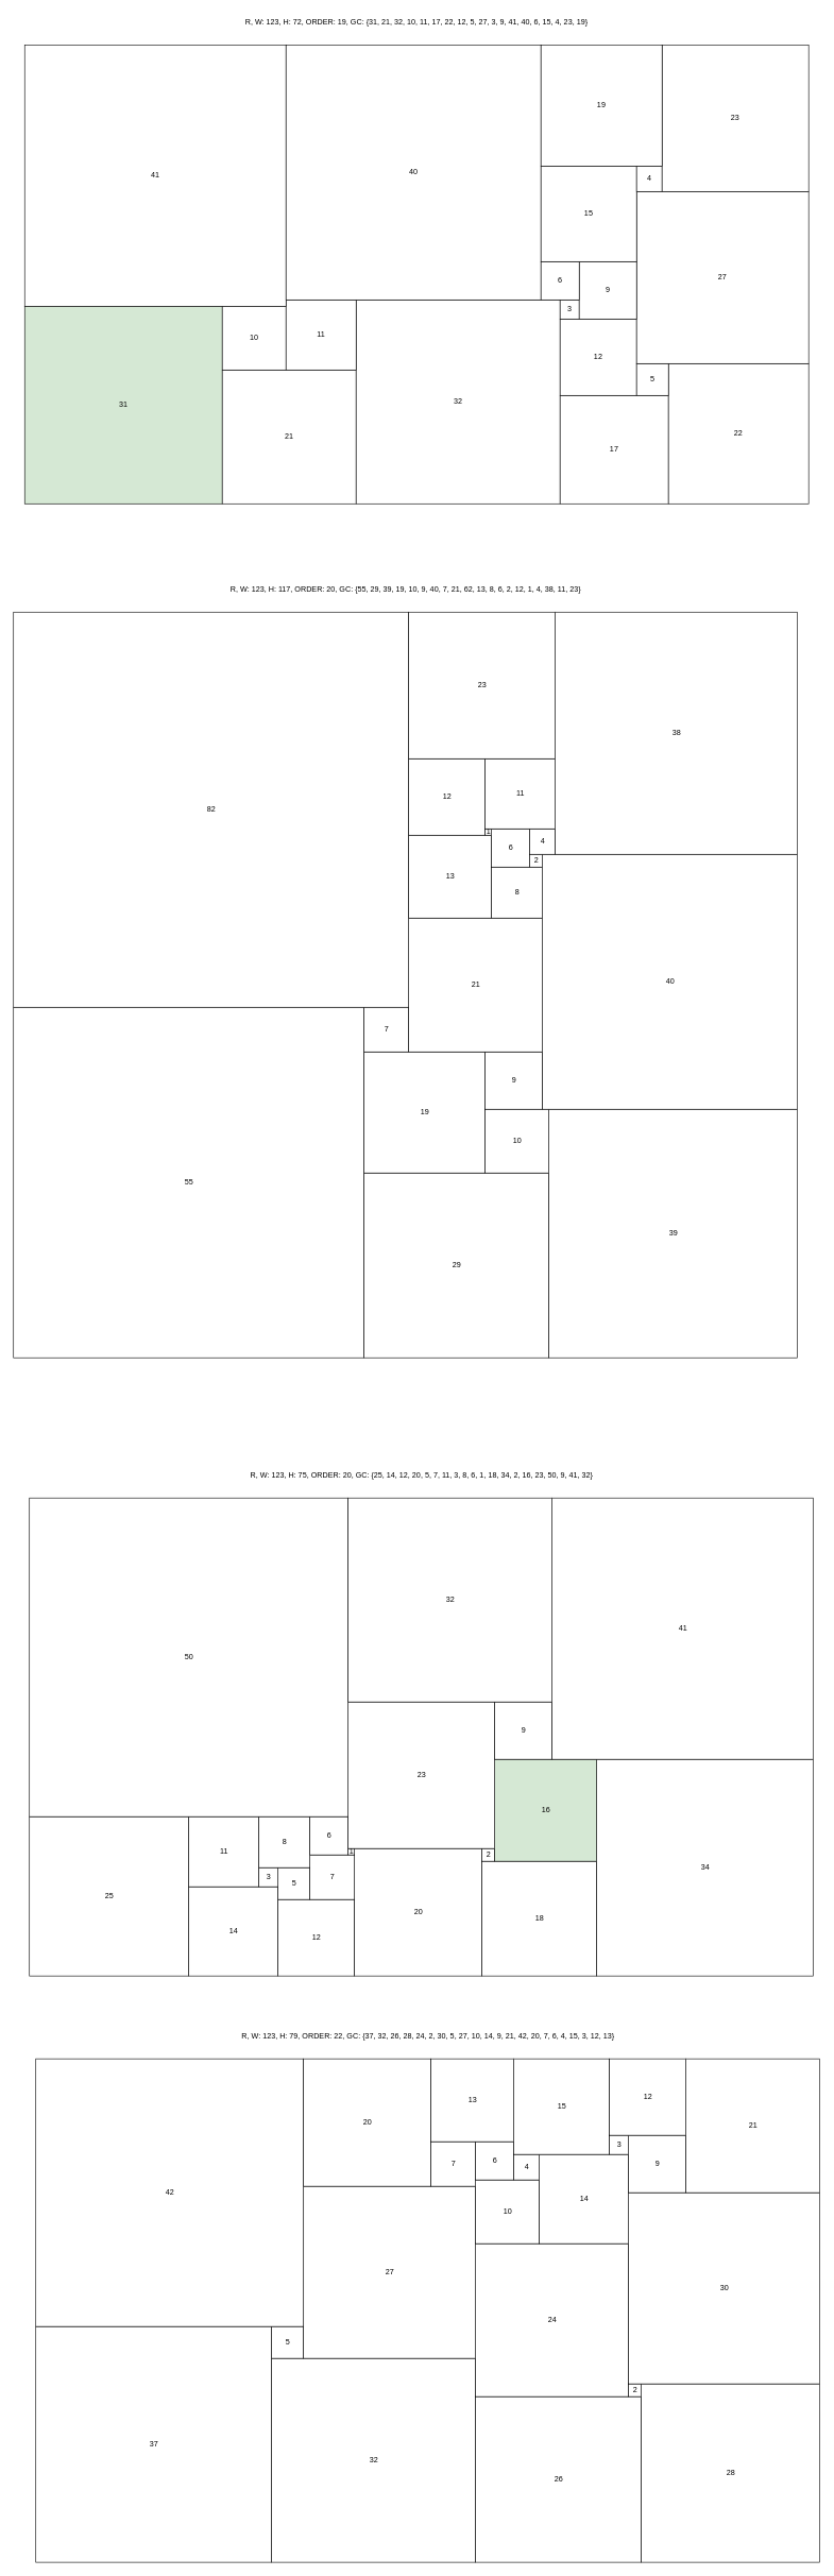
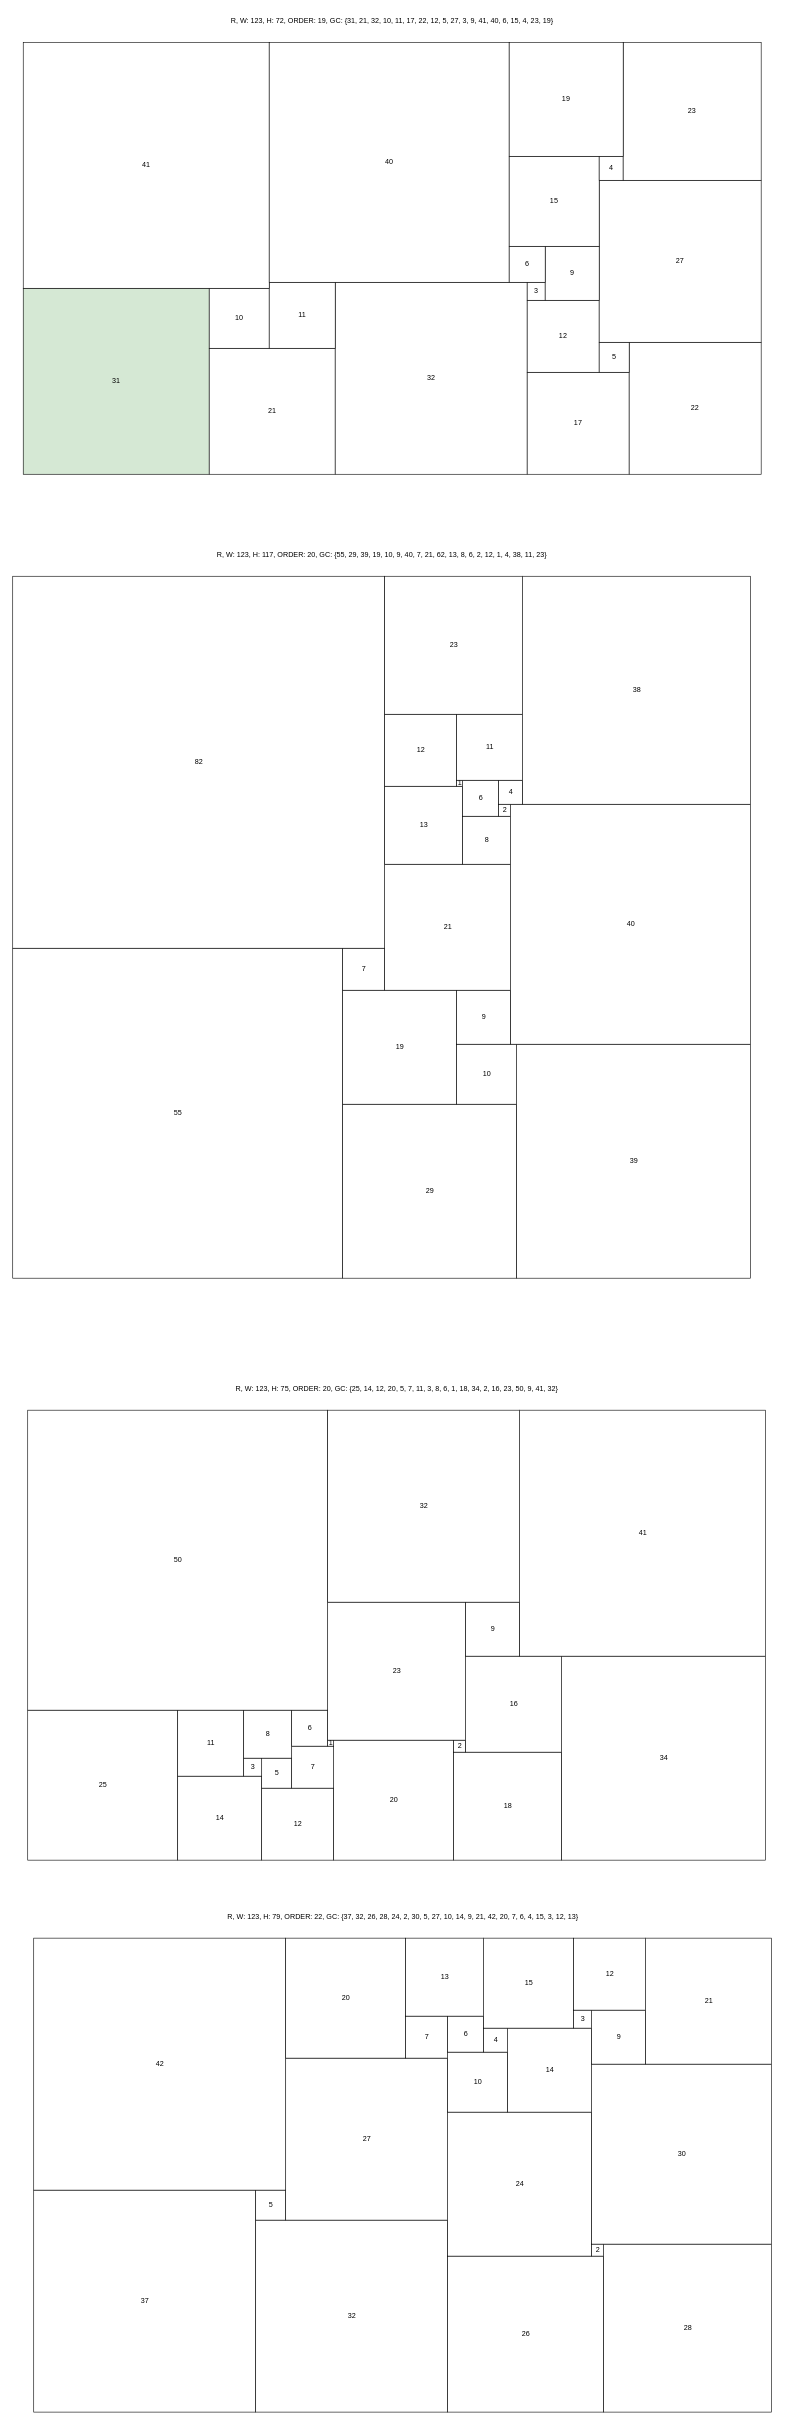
- <mxCell id="62" value="16" style="rounded=0;whiteSpace=wrap;html=1;fillColor=#d5e8d4;" parent="47" vertex="1"><mxGeometry x="730" y="410" width="160" height="160" as="geometry" /></mxCell>
+ <mxCell id="62" value="16" style="rounded=0;whiteSpace=wrap;html=1;" parent="47" vertex="1"><mxGeometry x="730" y="410" width="160" height="160" as="geometry" /></mxCell>
